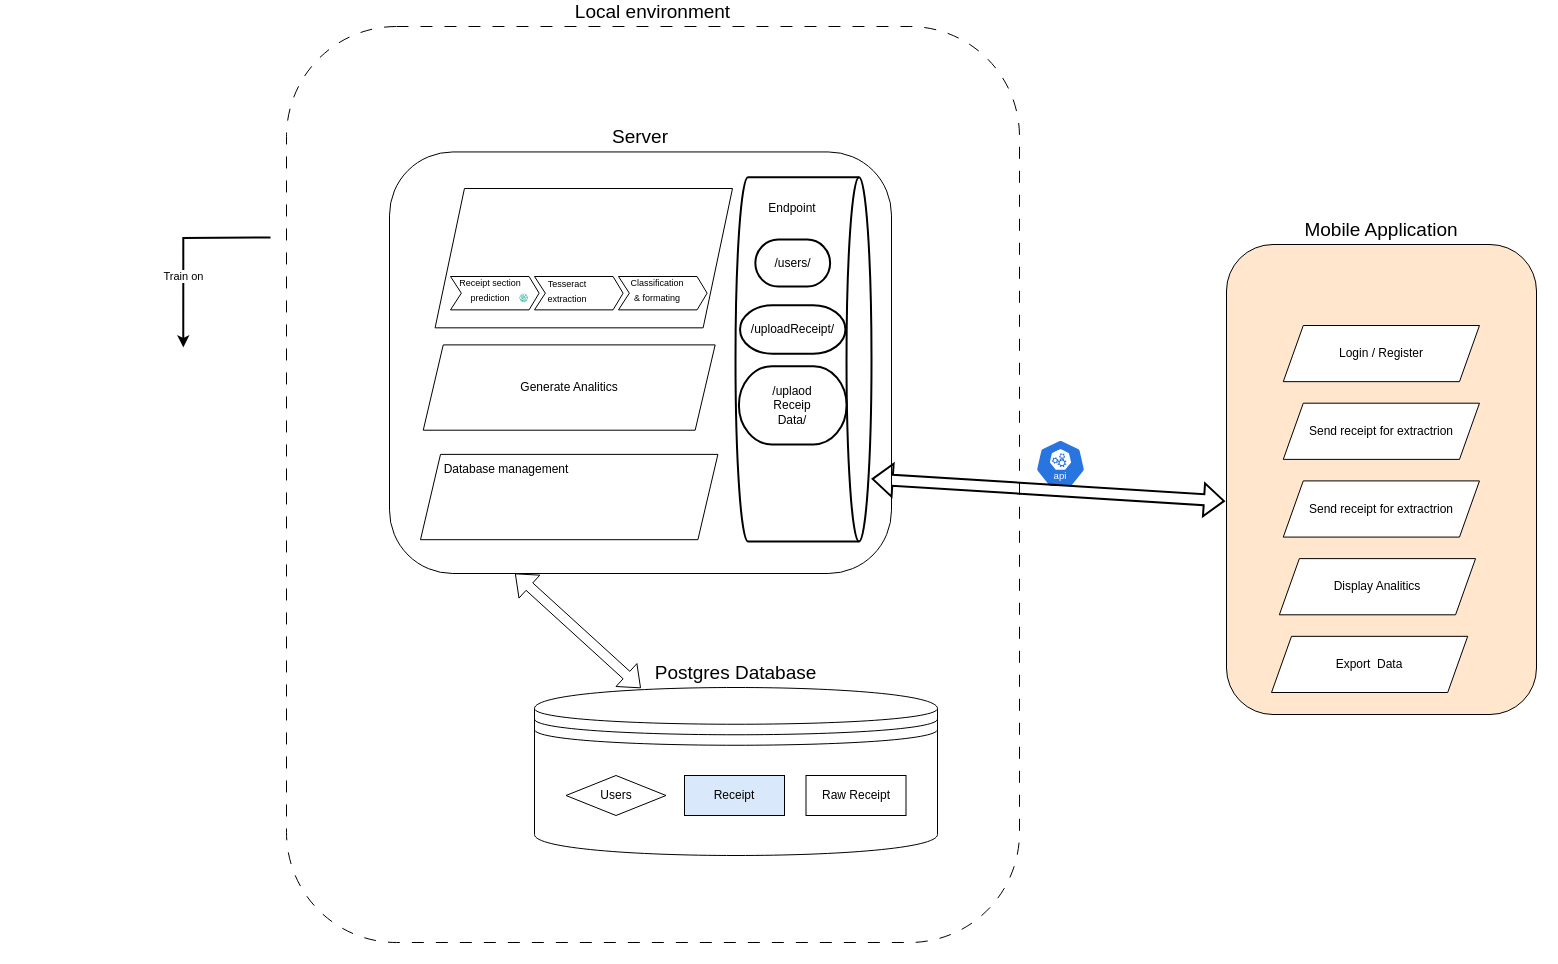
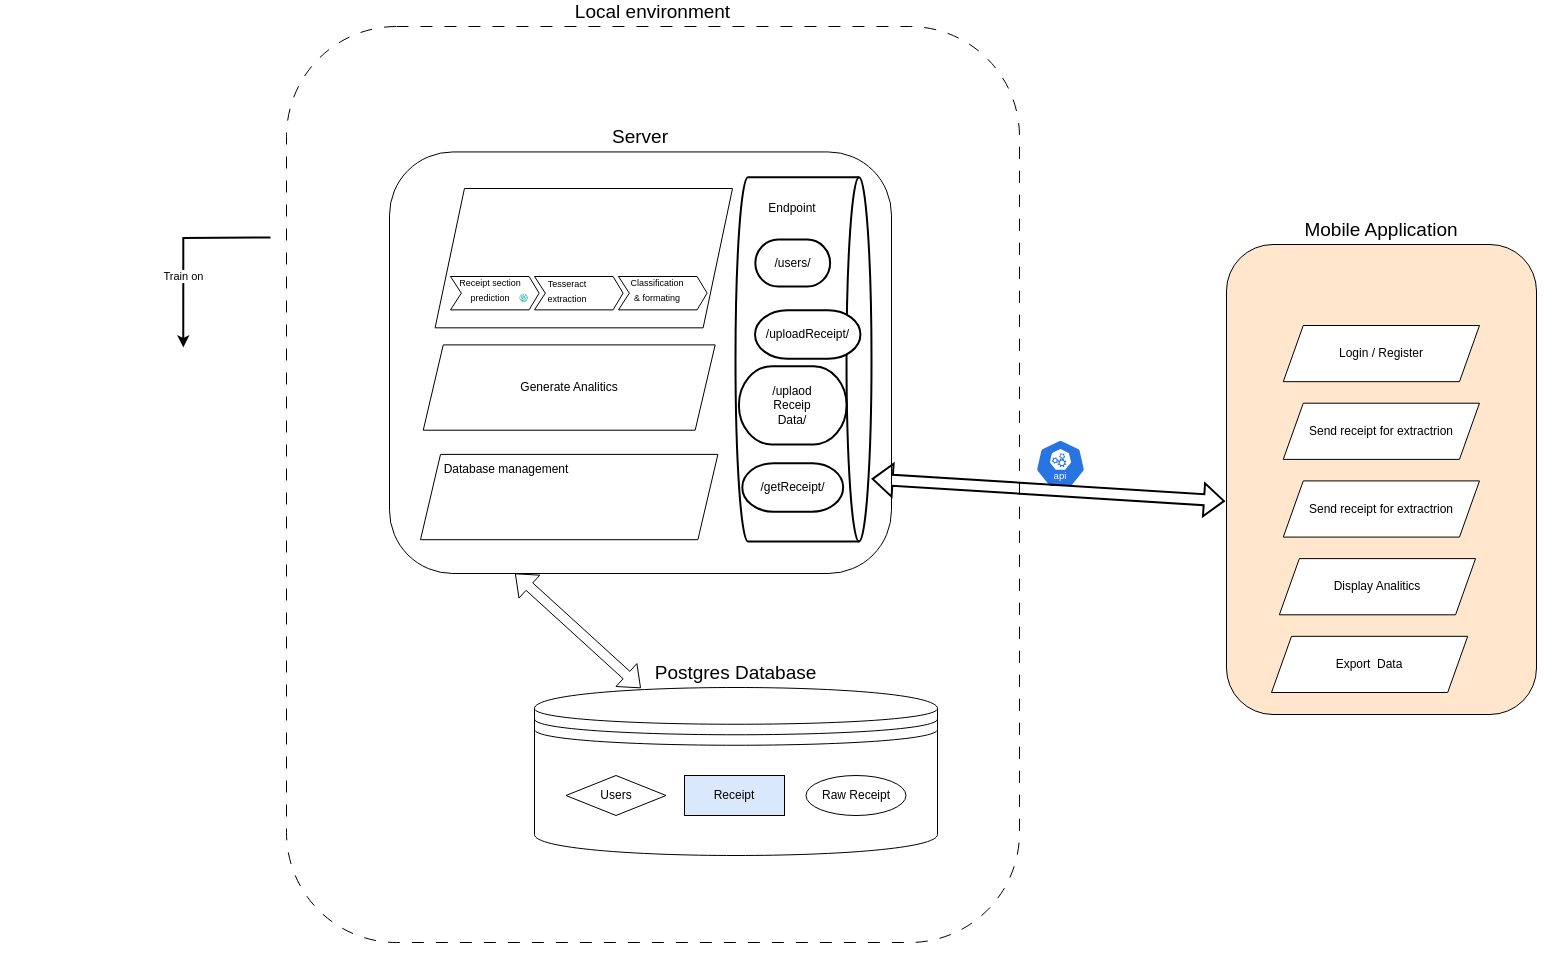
- <mxCell id="18" value="/uploadReceipt/" style="strokeWidth=2;html=1;shape=mxgraph.flowchart.terminator;whiteSpace=wrap;" parent="14" vertex="1"><mxGeometry x="4.533" y="128.057" width="105.4" height="48.477" as="geometry" /></mxCell>
+ <mxCell id="18" value="/uploadReceipt/" style="strokeWidth=2;html=1;shape=mxgraph.flowchart.terminator;whiteSpace=wrap;" parent="14" vertex="1"><mxGeometry x="19.533" y="133.057" width="105.4" height="48.477" as="geometry" /></mxCell>
+ <mxCell id="20" value="/getReceipt/" style="strokeWidth=2;html=1;shape=mxgraph.flowchart.terminator;whiteSpace=wrap;" parent="14" vertex="1"><mxGeometry x="6.8" y="285.998" width="100.867" height="48.477" as="geometry" /></mxCell>
- <mxCell id="10" value="Raw Receipt" style="whiteSpace=wrap;html=1;align=center;" parent="8" vertex="1"><mxGeometry x="240" width="100" height="40" as="geometry" /></mxCell>
+ <mxCell id="10" value="Raw Receipt" style="ellipse;whiteSpace=wrap;html=1;align=center;" parent="8" vertex="1"><mxGeometry x="240" width="100" height="40" as="geometry" /></mxCell>
